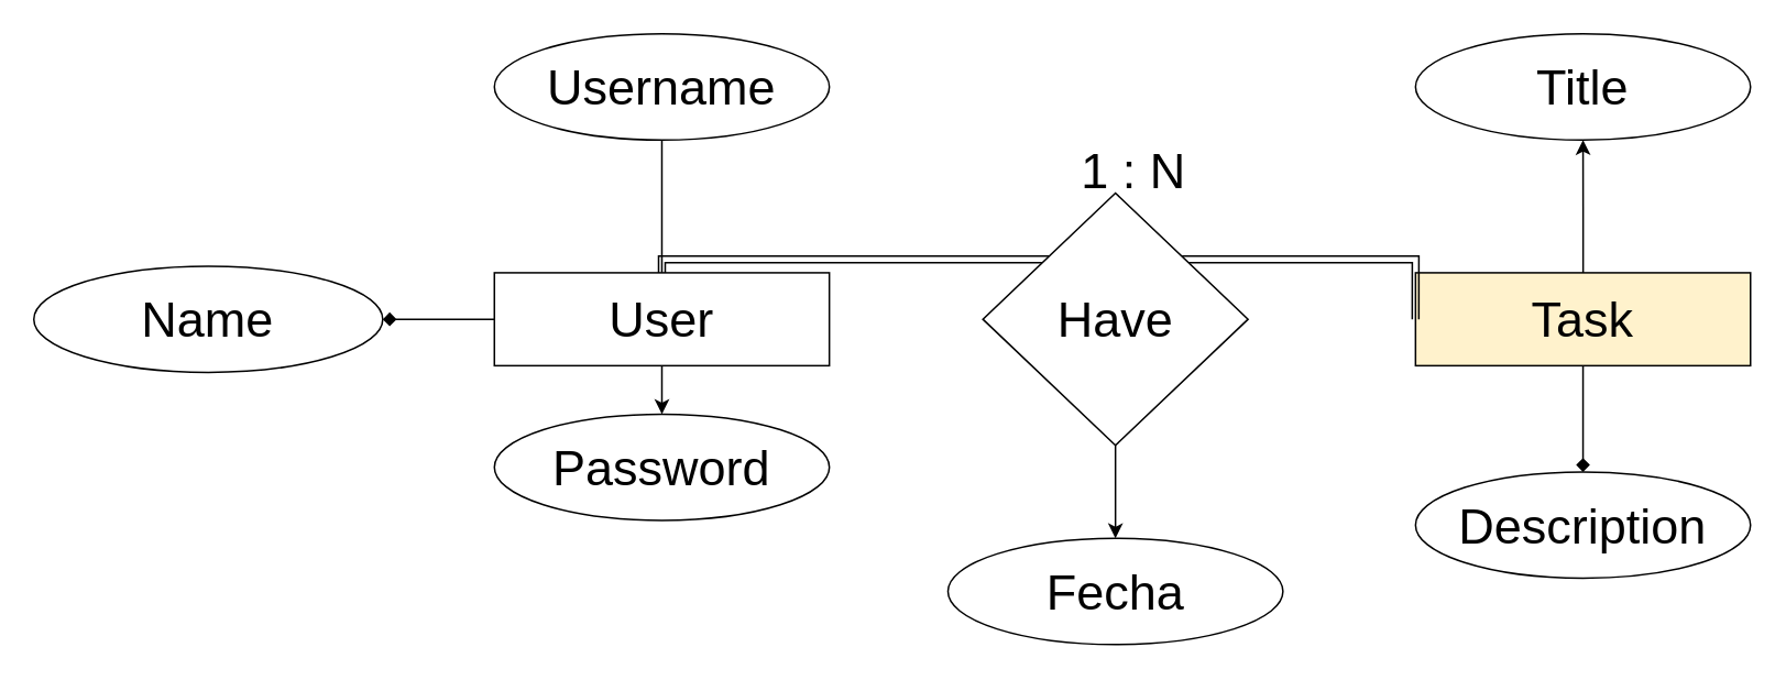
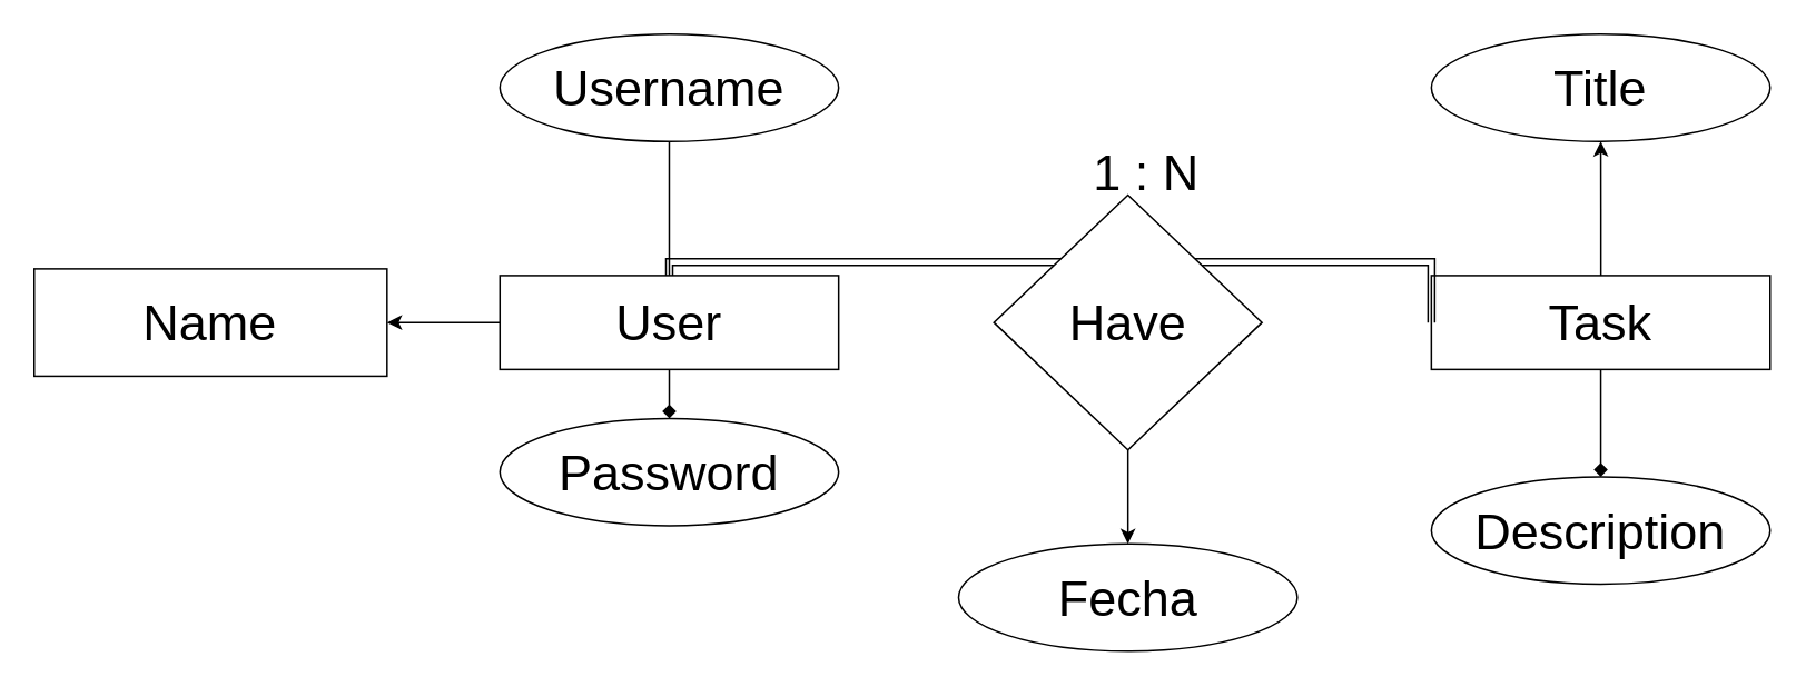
- <mxCell id="6" value="&lt;span style=&quot;font-size: 30px&quot;&gt;Name&lt;/span&gt;" style="ellipse;whiteSpace=wrap;html=1;strokeWidth=1;" parent="2" vertex="1"><mxGeometry y="140.761" width="211.382" height="64.348" as="geometry" /></mxCell>
+ <mxCell id="6" value="&lt;span style=&quot;font-size: 30px&quot;&gt;Name&lt;/span&gt;" style="whiteSpace=wrap;html=1;strokeWidth=1;rounded=0;" parent="2" vertex="1"><mxGeometry y="140.761" width="211.382" height="64.348" as="geometry" /></mxCell>
- <mxCell id="7" style="edgeStyle=orthogonalEdgeStyle;rounded=0;orthogonalLoop=1;jettySize=auto;html=1;strokeWidth=1;endArrow=diamond;" parent="2" source="3" target="6" edge="1"><mxGeometry relative="1" as="geometry" /></mxCell>
+ <mxCell id="7" style="edgeStyle=orthogonalEdgeStyle;rounded=0;orthogonalLoop=1;jettySize=auto;html=1;strokeWidth=1;" parent="2" source="3" target="6" edge="1"><mxGeometry relative="1" as="geometry" /></mxCell>
- <mxCell id="10" value="&lt;font style=&quot;font-size: 30px&quot;&gt;Task&lt;/font&gt;" style="whiteSpace=wrap;html=1;strokeWidth=1;fillColor=#fff2cc;" parent="2" vertex="1"><mxGeometry x="837.073" y="144.783" width="202.927" height="56.304" as="geometry" /></mxCell>
+ <mxCell id="10" value="&lt;font style=&quot;font-size: 30px&quot;&gt;Task&lt;/font&gt;" style="whiteSpace=wrap;html=1;strokeWidth=1;" parent="2" vertex="1"><mxGeometry x="837.073" y="144.783" width="202.927" height="56.304" as="geometry" /></mxCell>
- <mxCell id="9" style="edgeStyle=orthogonalEdgeStyle;rounded=0;orthogonalLoop=1;jettySize=auto;html=1;entryX=0.5;entryY=0;entryDx=0;entryDy=0;strokeWidth=1;" parent="2" source="3" target="8" edge="1"><mxGeometry relative="1" as="geometry" /></mxCell>
+ <mxCell id="9" style="edgeStyle=orthogonalEdgeStyle;rounded=0;orthogonalLoop=1;jettySize=auto;html=1;entryX=0.5;entryY=0;entryDx=0;entryDy=0;strokeWidth=1;endArrow=diamond;" parent="2" source="3" target="8" edge="1"><mxGeometry relative="1" as="geometry" /></mxCell>
